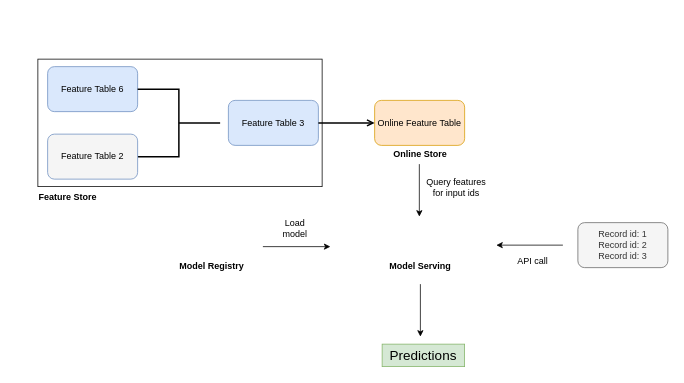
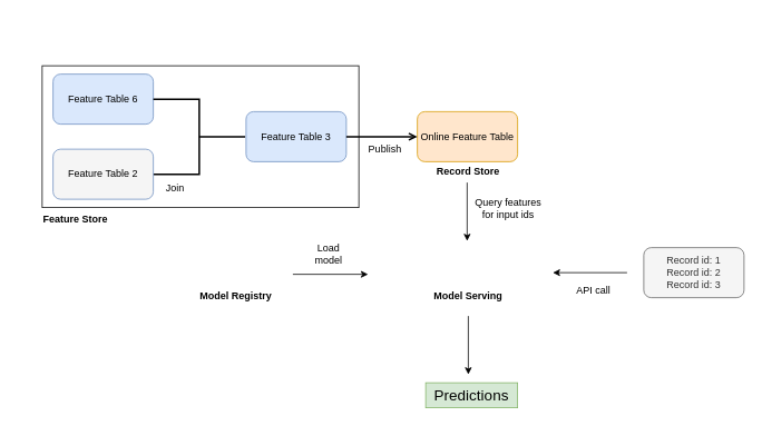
- <mxCell id="24" value="Feature Table 3" style="rounded=1;whiteSpace=wrap;html=1;fillColor=#dae8fc;strokeColor=#6c8ebf;" vertex="1" parent="1"><mxGeometry x="304" y="133" width="120" height="60" as="geometry" /></mxCell>
+ <mxCell id="24" value="Feature Table 3" style="rounded=1;whiteSpace=wrap;html=1;fillColor=#dae8fc;strokeColor=#6c8ebf;" vertex="1" parent="1"><mxGeometry x="294" y="133" width="120" height="60" as="geometry" /></mxCell>
+ <mxCell id="26" value="Publish" style="text;html=1;strokeColor=none;fillColor=none;align=center;verticalAlign=middle;whiteSpace=wrap;rounded=0;shadow=0;" vertex="1" parent="1"><mxGeometry x="441.87" y="163" width="36.5" height="30" as="geometry" /></mxCell>
- <mxCell id="21" value="Online Store" style="text;html=1;strokeColor=none;fillColor=none;align=center;verticalAlign=middle;whiteSpace=wrap;rounded=0;shadow=0;fontStyle=1" vertex="1" parent="1"><mxGeometry x="489.5" y="190" width="140" height="30" as="geometry" /></mxCell>
+ <mxCell id="21" value="Record Store" style="text;html=1;strokeColor=none;fillColor=none;align=center;verticalAlign=middle;whiteSpace=wrap;rounded=0;shadow=0;fontStyle=1" vertex="1" parent="1"><mxGeometry x="489.5" y="190" width="140" height="30" as="geometry" /></mxCell>
+ <mxCell id="23" value="Join" style="text;html=1;strokeColor=none;fillColor=none;align=center;verticalAlign=middle;whiteSpace=wrap;rounded=0;shadow=0;" vertex="1" parent="1"><mxGeometry x="190.5" y="210" width="36.5" height="30" as="geometry" /></mxCell>
